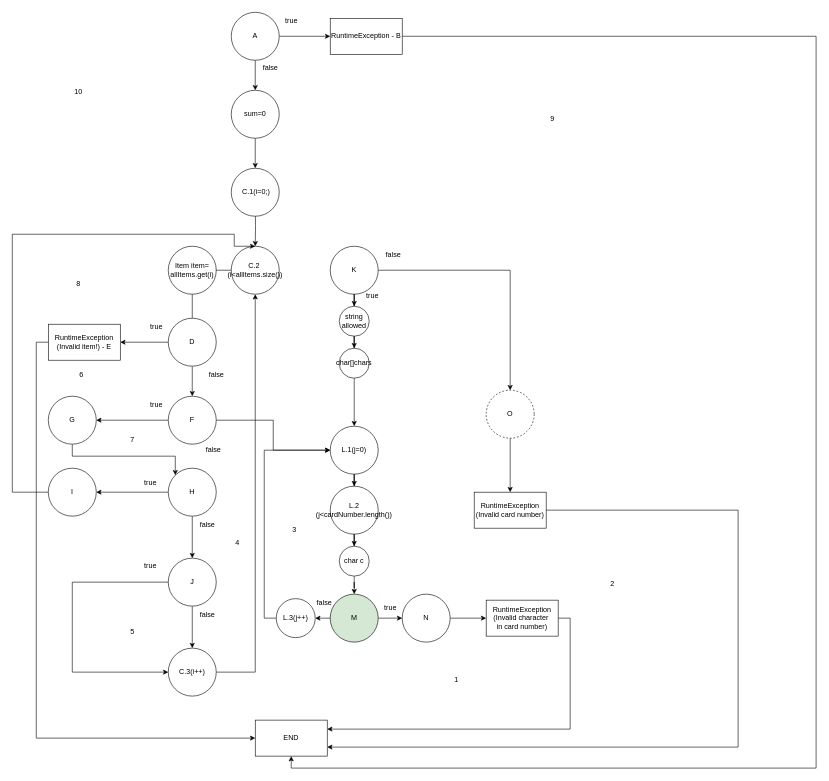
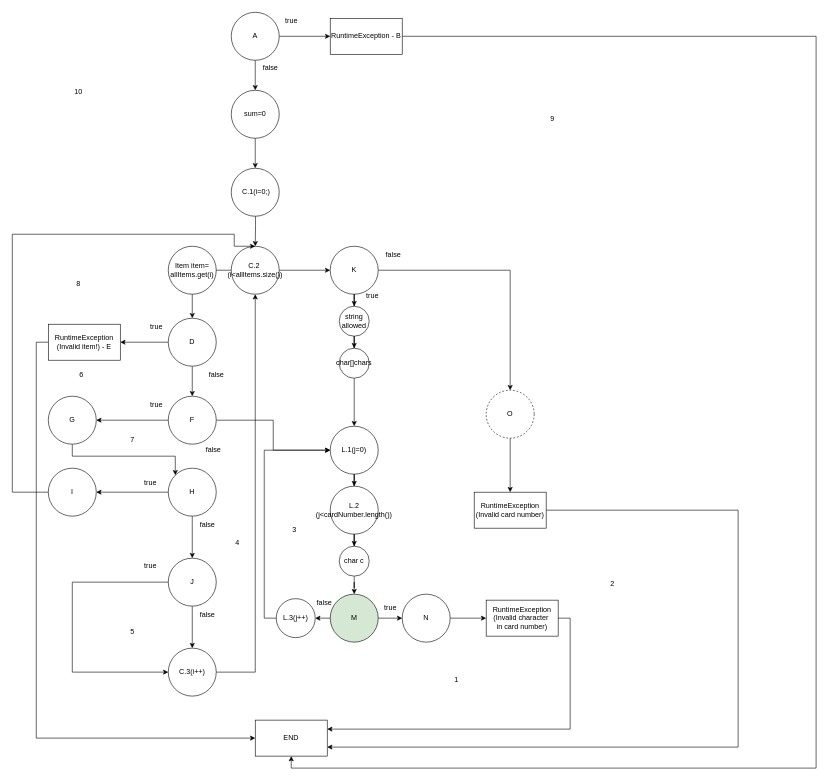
+ <mxCell id="11" style="edgeStyle=orthogonalEdgeStyle;rounded=0;orthogonalLoop=1;jettySize=auto;html=1;exitX=1;exitY=0.5;exitDx=0;exitDy=0;" edge="1" parent="1" source="12" target="29"><mxGeometry relative="1" as="geometry"><mxPoint x="590" y="560" as="targetPoint" /></mxGeometry></mxCell>
- <mxCell id="10" value="" style="edgeStyle=orthogonalEdgeStyle;rounded=0;orthogonalLoop=1;jettySize=auto;html=1;endArrow=none;" edge="1" parent="1" source="12" target="15"><mxGeometry relative="1" as="geometry" /></mxCell>
+ <mxCell id="10" value="" style="edgeStyle=orthogonalEdgeStyle;rounded=0;orthogonalLoop=1;jettySize=auto;html=1;" edge="1" parent="1" source="12" target="15"><mxGeometry relative="1" as="geometry" /></mxCell>
